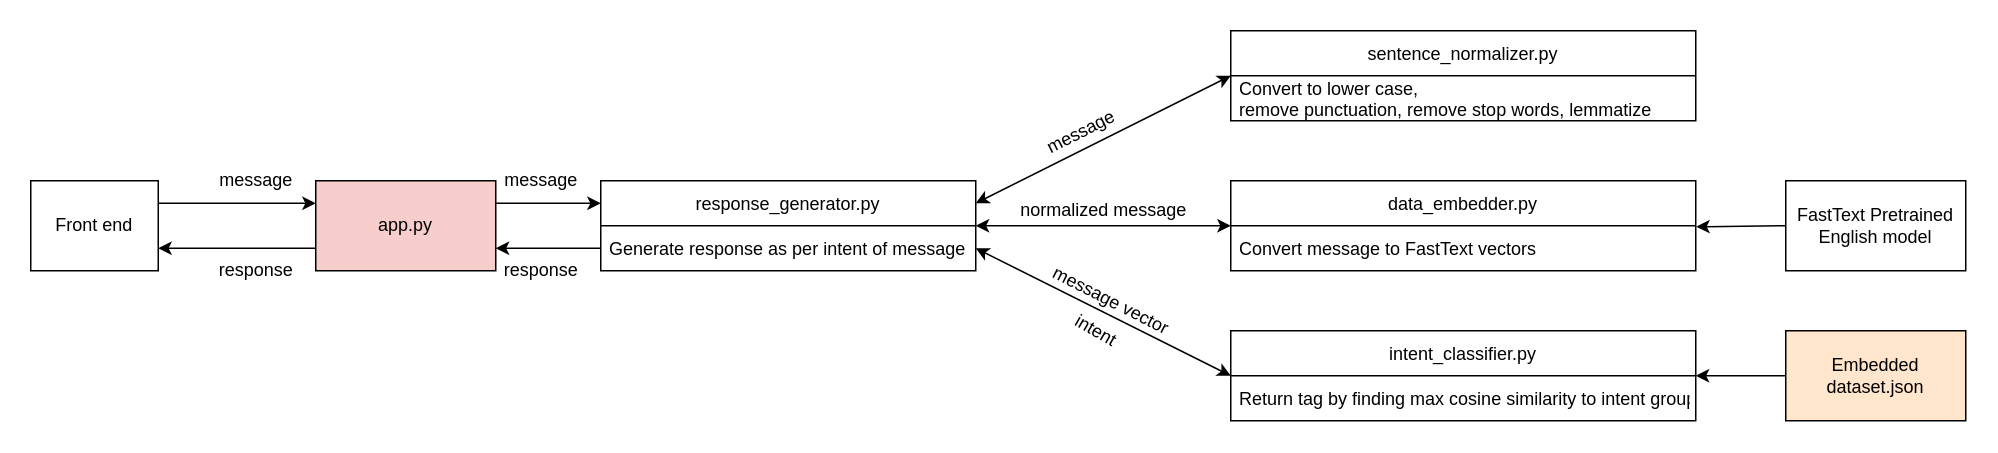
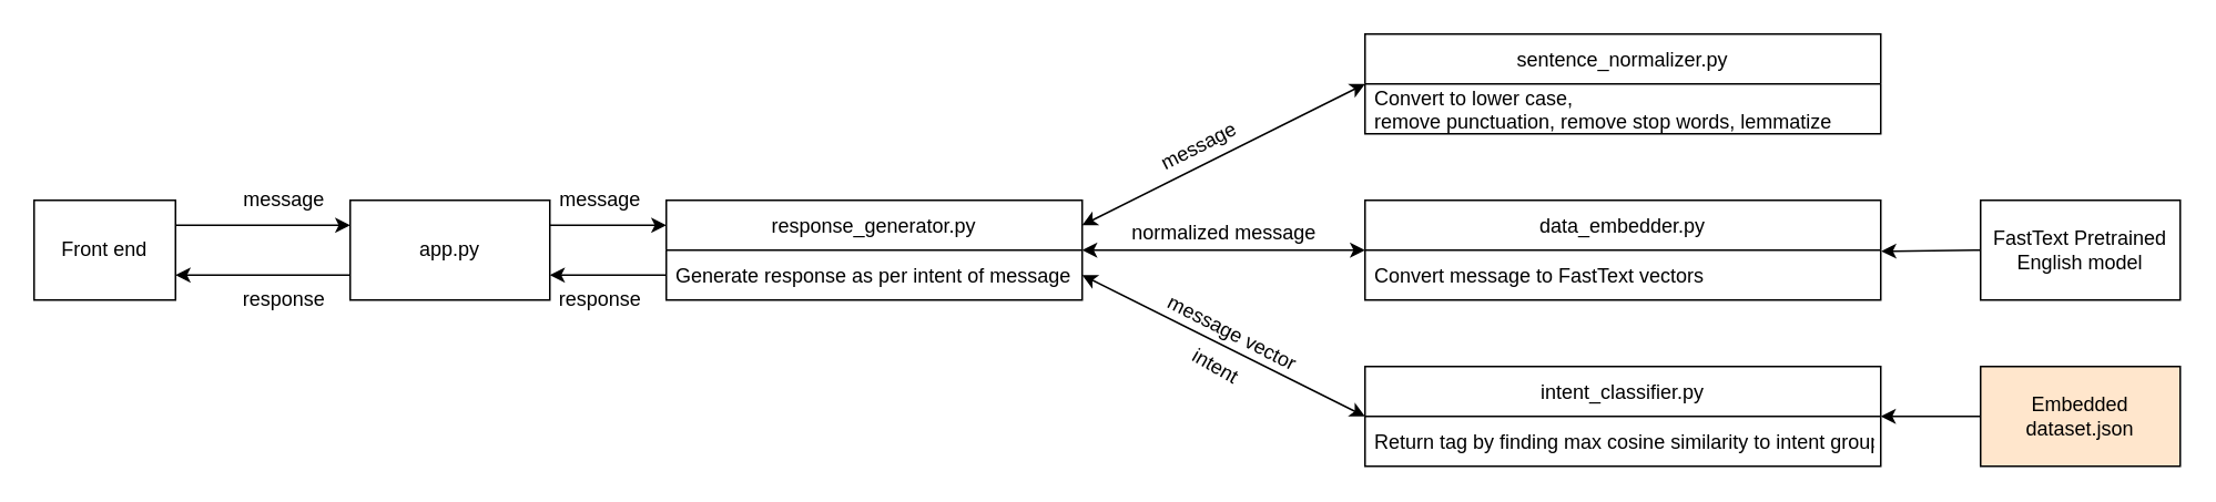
- <mxCell id="6" value="app.py" style="rounded=0;whiteSpace=wrap;html=1;fillColor=#f8cecc;" vertex="1" parent="1"><mxGeometry x="210" y="120" width="120" height="60" as="geometry" /></mxCell>
+ <mxCell id="6" value="app.py" style="rounded=0;whiteSpace=wrap;html=1;" vertex="1" parent="1"><mxGeometry x="210" y="120" width="120" height="60" as="geometry" /></mxCell>
